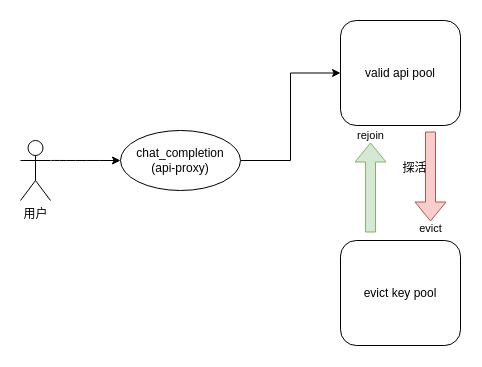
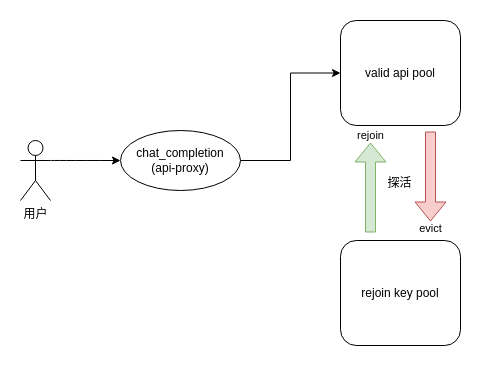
- <mxCell id="12" value="探活" style="text;html=1;align=center;verticalAlign=middle;resizable=0;points=[];autosize=1;strokeColor=none;fillColor=none;" vertex="1" parent="1"><mxGeometry x="389" y="153" width="50" height="30" as="geometry" /></mxCell>
+ <mxCell id="12" value="探活" style="text;html=1;align=center;verticalAlign=middle;resizable=0;points=[];autosize=1;strokeColor=none;fillColor=none;" vertex="1" parent="1"><mxGeometry x="374" y="168" width="50" height="30" as="geometry" /></mxCell>
- <mxCell id="7" value="evict key pool" style="rounded=1;whiteSpace=wrap;html=1;" vertex="1" parent="1"><mxGeometry x="340" y="240" width="120" height="105" as="geometry" /></mxCell>
+ <mxCell id="7" value="rejoin key pool" style="rounded=1;whiteSpace=wrap;html=1;" vertex="1" parent="1"><mxGeometry x="340" y="240" width="120" height="105" as="geometry" /></mxCell>
